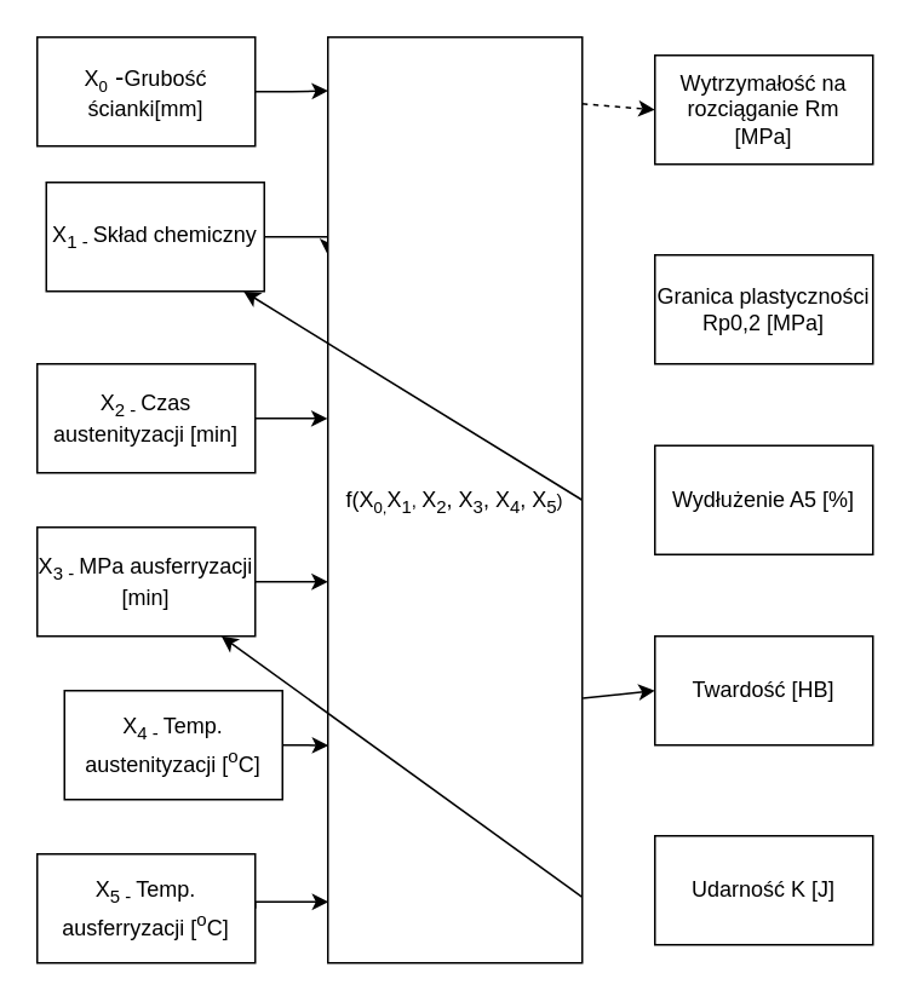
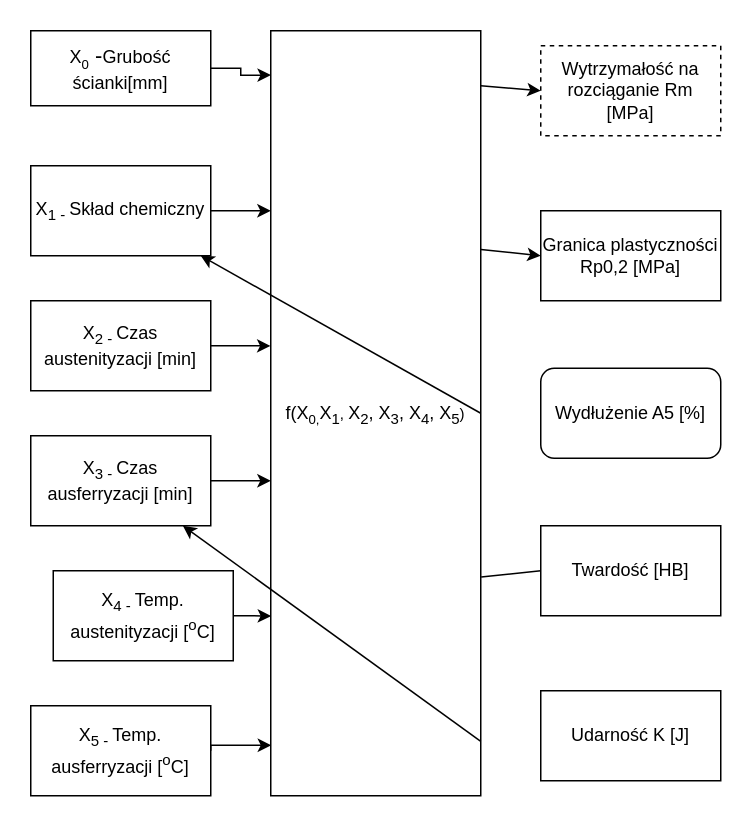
- <mxCell id="19" value="&lt;span id=&quot;docs-internal-guid-1864c46c-7fff-ea71-6a7a-97518849dc79&quot;&gt;&lt;span style=&quot;background-color: transparent ; vertical-align: baseline&quot;&gt;&lt;font style=&quot;font-size: 12px&quot;&gt;X&lt;/font&gt;&lt;/span&gt;&lt;span style=&quot;font-size: 11pt ; font-family: &amp;#34;arial&amp;#34; ; background-color: transparent ; vertical-align: baseline&quot;&gt;&lt;span style=&quot;font-size: 0.6em ; vertical-align: sub&quot;&gt;0&lt;/span&gt;&lt;/span&gt;&lt;span style=&quot;font-size: 11pt ; font-family: &amp;#34;arial&amp;#34; ; background-color: transparent ; vertical-align: baseline&quot;&gt; -&lt;/span&gt;&lt;/span&gt;Grubość ścianki[mm]" style="rounded=0;whiteSpace=wrap;html=1;" parent="1" vertex="1"><mxGeometry x="20" y="20" width="120" height="60" as="geometry" /></mxCell>
+ <mxCell id="19" value="&lt;span id=&quot;docs-internal-guid-1864c46c-7fff-ea71-6a7a-97518849dc79&quot;&gt;&lt;span style=&quot;background-color: transparent ; vertical-align: baseline&quot;&gt;&lt;font style=&quot;font-size: 12px&quot;&gt;X&lt;/font&gt;&lt;/span&gt;&lt;span style=&quot;font-size: 11pt ; font-family: &amp;#34;arial&amp;#34; ; background-color: transparent ; vertical-align: baseline&quot;&gt;&lt;span style=&quot;font-size: 0.6em ; vertical-align: sub&quot;&gt;0&lt;/span&gt;&lt;/span&gt;&lt;span style=&quot;font-size: 11pt ; font-family: &amp;#34;arial&amp;#34; ; background-color: transparent ; vertical-align: baseline&quot;&gt; -&lt;/span&gt;&lt;/span&gt;Grubość ścianki[mm]" style="rounded=0;whiteSpace=wrap;html=1;" parent="1" vertex="1"><mxGeometry x="20" y="20" width="120" height="50" as="geometry" /></mxCell>
- <mxCell id="17" value="" style="endArrow=classic;html=1;exitX=1;exitY=0.072;exitDx=0;exitDy=0;exitPerimeter=0;entryX=0;entryY=0.5;entryDx=0;entryDy=0;dashed=1;" parent="1" source="9" target="10" edge="1"><mxGeometry width="50" height="50" relative="1" as="geometry"><mxPoint x="310" y="100" as="sourcePoint" /><mxPoint x="360" y="100" as="targetPoint" /></mxGeometry></mxCell>
+ <mxCell id="17" value="" style="endArrow=classic;html=1;exitX=1;exitY=0.072;exitDx=0;exitDy=0;exitPerimeter=0;entryX=0;entryY=0.5;entryDx=0;entryDy=0;" parent="1" source="9" target="10" edge="1"><mxGeometry width="50" height="50" relative="1" as="geometry"><mxPoint x="310" y="100" as="sourcePoint" /><mxPoint x="360" y="100" as="targetPoint" /></mxGeometry></mxCell>
- <mxCell id="10" value="Wytrzymałość na rozciąganie Rm [MPa]" style="rounded=0;whiteSpace=wrap;html=1;" parent="1" vertex="1"><mxGeometry x="360" y="30" width="120" height="60" as="geometry" /></mxCell>
+ <mxCell id="10" value="Wytrzymałość na rozciąganie Rm [MPa]" style="rounded=0;whiteSpace=wrap;html=1;dashed=1;" parent="1" vertex="1"><mxGeometry x="360" y="30" width="120" height="60" as="geometry" /></mxCell>
- <mxCell id="20" value="X&lt;sub&gt;1 -&amp;nbsp;&lt;/sub&gt;Skład chemiczny" style="rounded=0;whiteSpace=wrap;html=1;" parent="1" vertex="1"><mxGeometry x="25" y="100" width="120" height="60" as="geometry" /></mxCell>
+ <mxCell id="20" value="X&lt;sub&gt;1 -&amp;nbsp;&lt;/sub&gt;Skład chemiczny" style="rounded=0;whiteSpace=wrap;html=1;" parent="1" vertex="1"><mxGeometry x="20" y="110" width="120" height="60" as="geometry" /></mxCell>
+ <mxCell id="18" value="" style="endArrow=classic;html=1;exitX=1.001;exitY=0.286;exitDx=0;exitDy=0;exitPerimeter=0;entryX=0;entryY=0.5;entryDx=0;entryDy=0;" parent="1" source="9" target="13" edge="1"><mxGeometry width="50" height="50" relative="1" as="geometry"><mxPoint x="310" y="190" as="sourcePoint" /><mxPoint x="370" y="190" as="targetPoint" /></mxGeometry></mxCell>
- <mxCell id="11" value="Wydłużenie A5 [%]" style="rounded=0;whiteSpace=wrap;html=1;" parent="1" vertex="1"><mxGeometry x="360" y="245" width="120" height="60" as="geometry" /></mxCell>
+ <mxCell id="11" value="Wydłużenie A5 [%]" style="whiteSpace=wrap;html=1;rounded=1;" parent="1" vertex="1"><mxGeometry x="360" y="245" width="120" height="60" as="geometry" /></mxCell>
- <mxCell id="22" value="X&lt;sub&gt;3 -&amp;nbsp;&lt;/sub&gt;MPa ausferryzacji [min]" style="rounded=0;whiteSpace=wrap;html=1;" parent="1" vertex="1"><mxGeometry x="20" y="290" width="120" height="60" as="geometry" /></mxCell>
+ <mxCell id="22" value="X&lt;sub&gt;3 -&amp;nbsp;&lt;/sub&gt;Czas ausferryzacji [min]" style="rounded=0;whiteSpace=wrap;html=1;" parent="1" vertex="1"><mxGeometry x="20" y="290" width="120" height="60" as="geometry" /></mxCell>
- <mxCell id="15" value="" style="endArrow=classic;html=1;exitX=1.002;exitY=0.714;exitDx=0;exitDy=0;exitPerimeter=0;entryX=0;entryY=0.5;entryDx=0;entryDy=0;" parent="1" source="9" target="12" edge="1"><mxGeometry width="50" height="50" relative="1" as="geometry"><mxPoint x="310" y="370" as="sourcePoint" /><mxPoint x="370" y="370" as="targetPoint" /></mxGeometry></mxCell>
+ <mxCell id="15" value="" style="endArrow=none;html=1;exitX=1.002;exitY=0.714;exitDx=0;exitDy=0;exitPerimeter=0;entryX=0;entryY=0.5;entryDx=0;entryDy=0;" parent="1" source="9" target="12" edge="1"><mxGeometry width="50" height="50" relative="1" as="geometry"><mxPoint x="310" y="370" as="sourcePoint" /><mxPoint x="370" y="370" as="targetPoint" /></mxGeometry></mxCell>
